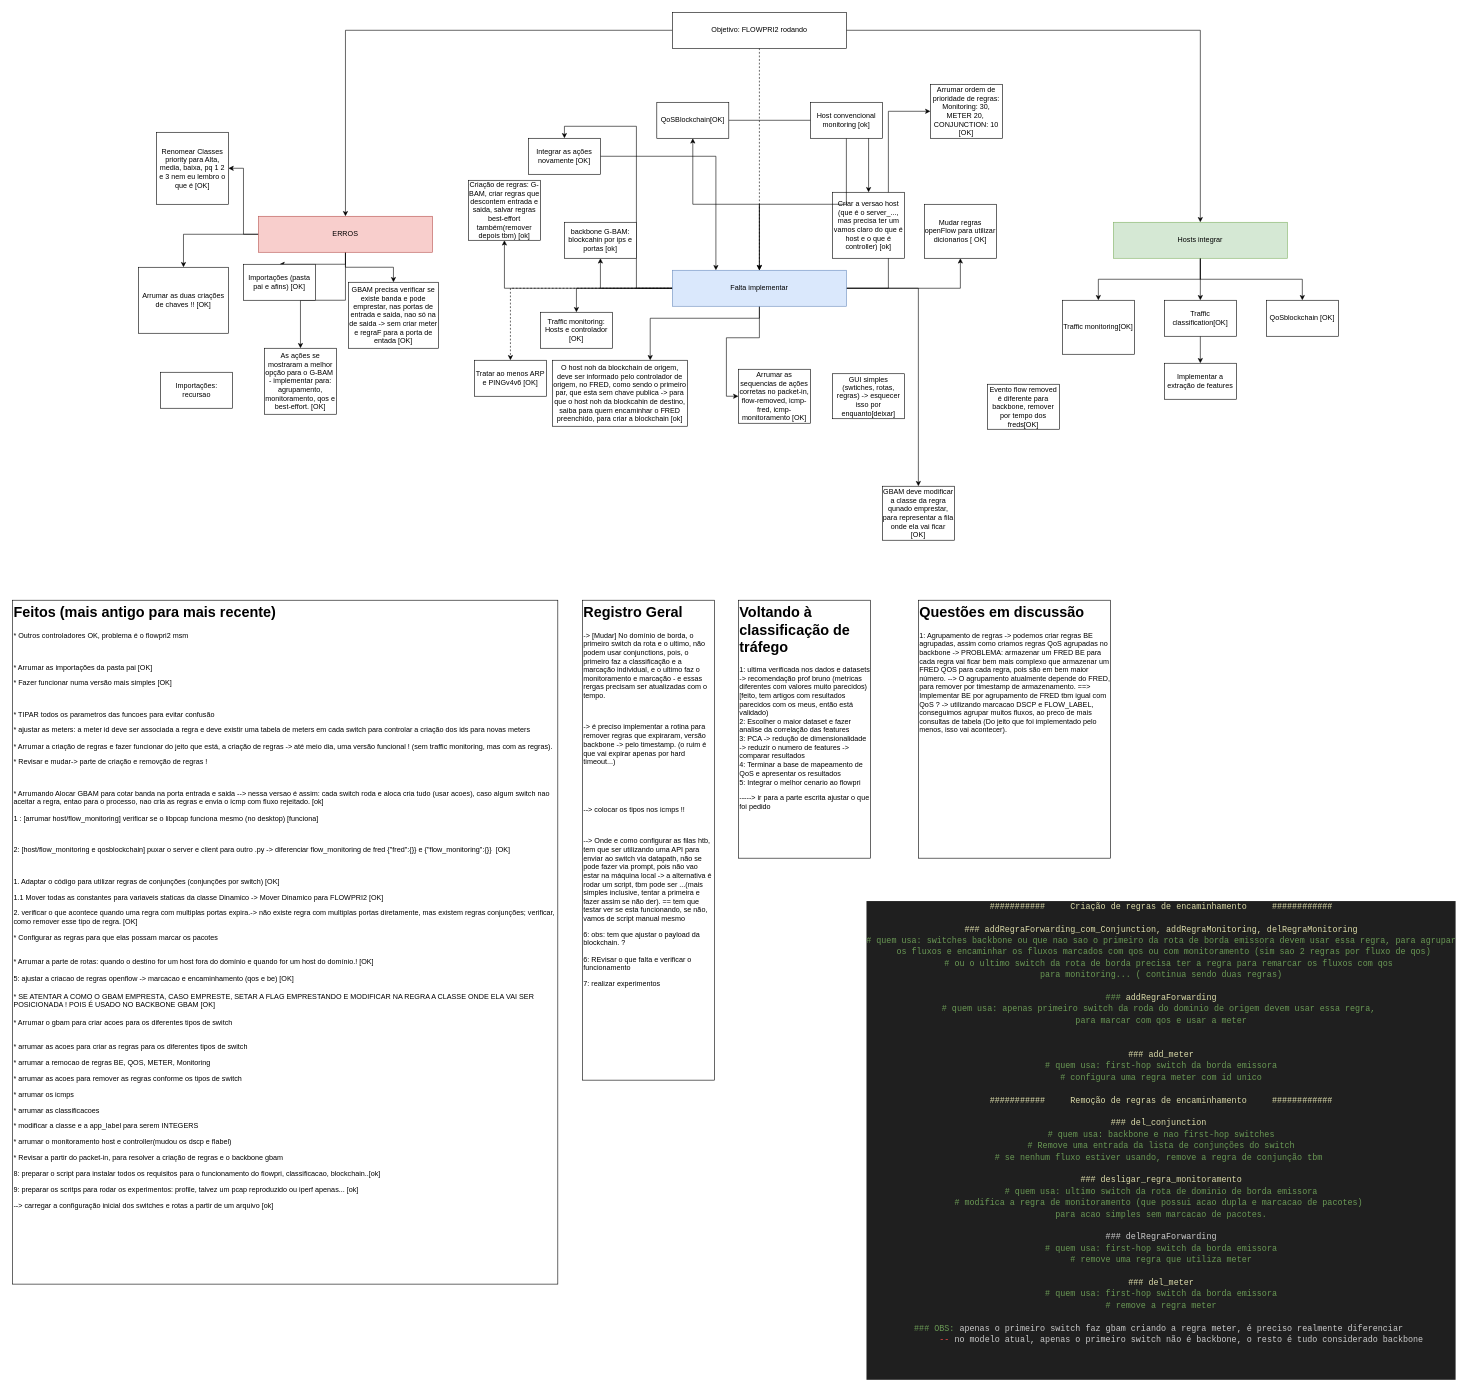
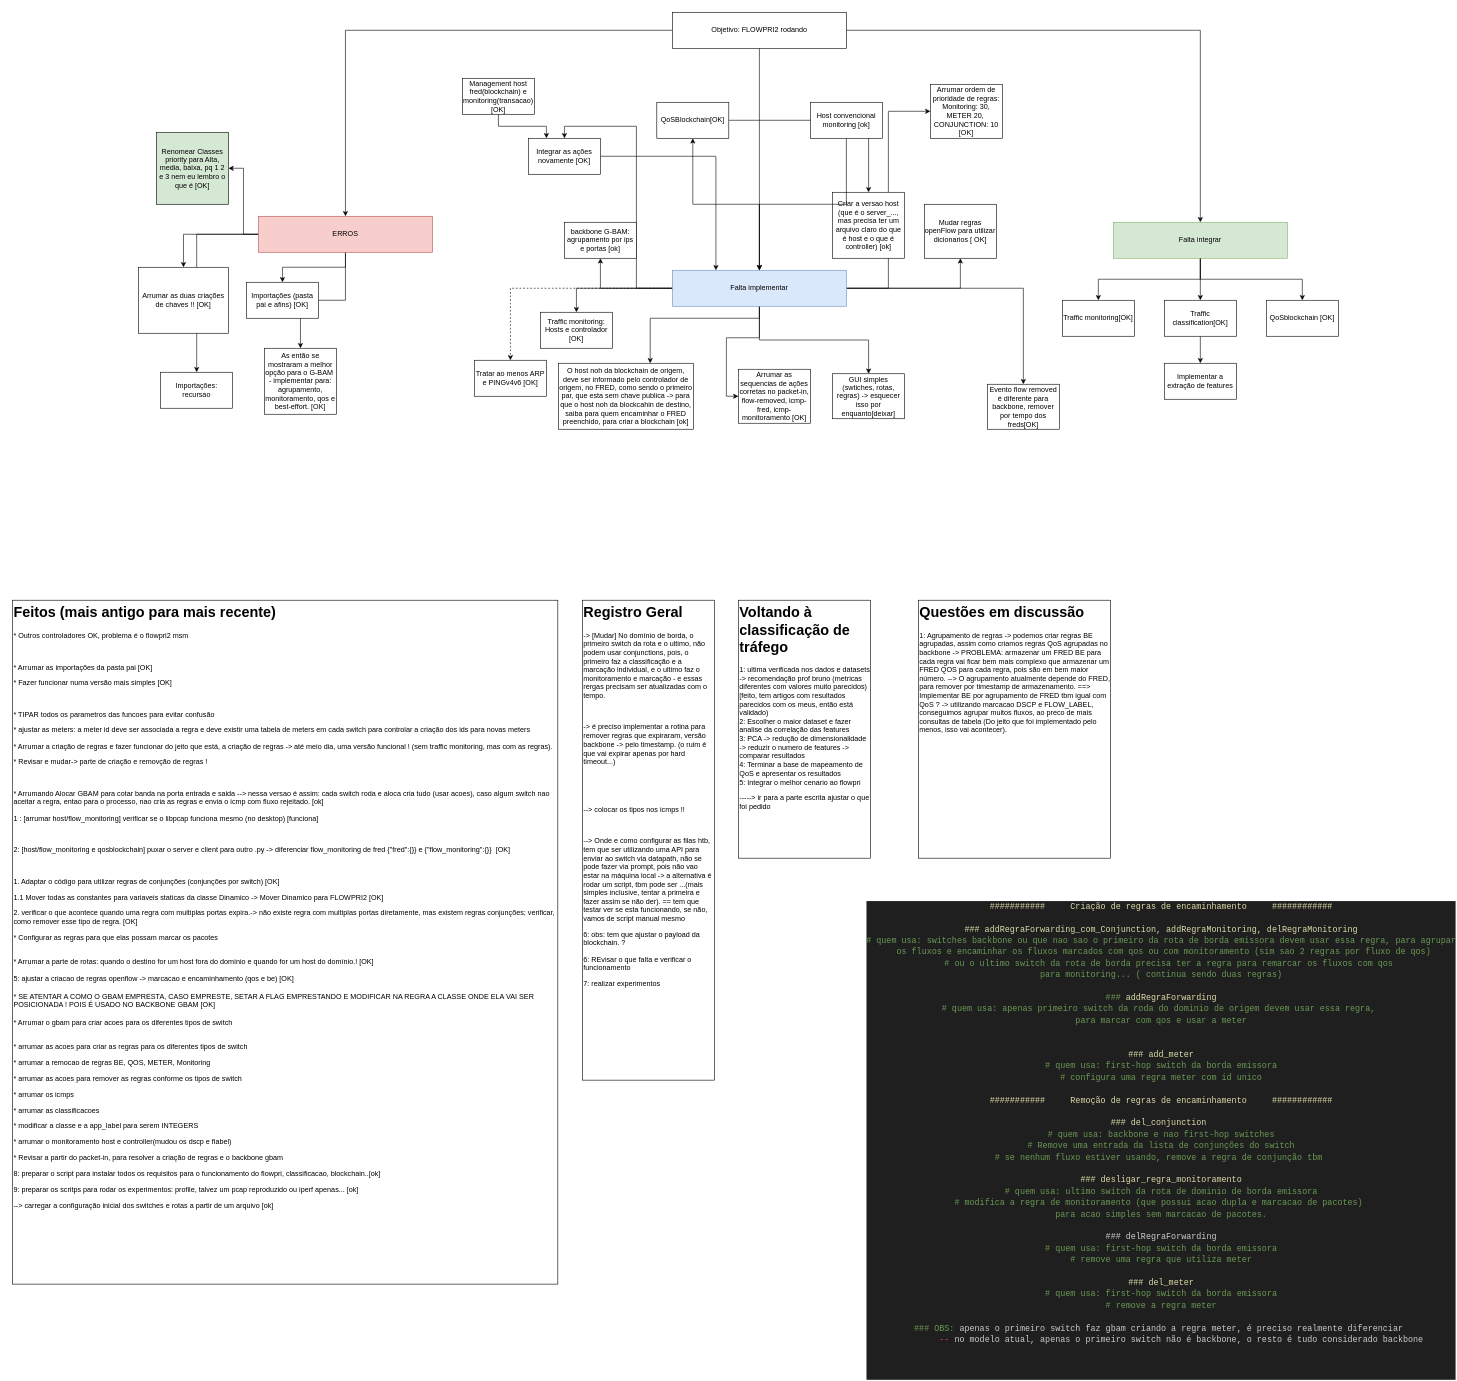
+ <mxCell id="55" value="Management host fred(blockchain) e monitoring(transacao)[OK]" style="rounded=0;whiteSpace=wrap;html=1;" parent="1" vertex="1"><mxGeometry x="770" y="130" width="120" height="60" as="geometry" /></mxCell>
+ <mxCell id="57" value="" style="edgeStyle=orthogonalEdgeStyle;rounded=0;orthogonalLoop=1;jettySize=auto;html=1;entryX=0.25;entryY=0;entryDx=0;entryDy=0;" parent="1" source="55" target="58" edge="1"><mxGeometry relative="1" as="geometry"><mxPoint x="1193" y="450" as="targetPoint" /><mxPoint x="930" y="340" as="sourcePoint" /></mxGeometry></mxCell>
- <mxCell id="3" style="edgeStyle=orthogonalEdgeStyle;rounded=0;orthogonalLoop=1;jettySize=auto;html=1;dashed=1;" parent="1" source="5" target="27" edge="1"><mxGeometry relative="1" as="geometry" /></mxCell>
+ <mxCell id="3" style="edgeStyle=orthogonalEdgeStyle;rounded=0;orthogonalLoop=1;jettySize=auto;html=1;" parent="1" source="5" target="27" edge="1"><mxGeometry relative="1" as="geometry" /></mxCell>
- <mxCell id="49" value="Renomear Classes priority para Alta, media, baixa, pq 1 2 e 3 nem eu lembro o que é [OK]" style="rounded=0;whiteSpace=wrap;html=1;" parent="1" vertex="1"><mxGeometry x="260" y="220" width="120" height="120" as="geometry" /></mxCell>
+ <mxCell id="49" value="Renomear Classes priority para Alta, media, baixa, pq 1 2 e 3 nem eu lembro o que é [OK]" style="rounded=0;whiteSpace=wrap;html=1;fillColor=#d5e8d4;" parent="1" vertex="1"><mxGeometry x="260" y="220" width="120" height="120" as="geometry" /></mxCell>
- <mxCell id="37" value="Criação de regras: G-BAM, criar regras que descontem entrada e saida, salvar regras best-effort também(remover depois tbm) [ok]" style="rounded=0;whiteSpace=wrap;html=1;" parent="1" vertex="1"><mxGeometry x="780" y="300" width="120" height="100" as="geometry" /></mxCell>
- <mxCell id="44" value="Criar a versao host (que é o server_..., mas precisa ter um vamos claro do que é host e o que é controller) [ok]" style="rounded=0;whiteSpace=wrap;html=1;" parent="1" vertex="1"><mxGeometry x="1387" y="320" width="120" height="110" as="geometry" /></mxCell>
+ <mxCell id="44" value="Criar a versao host (que é o server_..., mas precisa ter um arquivo claro do que é host e o que é controller) [ok]" style="rounded=0;whiteSpace=wrap;html=1;" parent="1" vertex="1"><mxGeometry x="1387" y="320" width="120" height="110" as="geometry" /></mxCell>
- <mxCell id="40" value="backbone G-BAM: blockcahin por ips e portas [ok]" style="rounded=0;whiteSpace=wrap;html=1;" parent="1" vertex="1"><mxGeometry x="940" y="370" width="120" height="60" as="geometry" /></mxCell>
+ <mxCell id="40" value="backbone G-BAM: agrupamento por ips e portas [ok]" style="rounded=0;whiteSpace=wrap;html=1;" parent="1" vertex="1"><mxGeometry x="940" y="370" width="120" height="60" as="geometry" /></mxCell>
- <mxCell id="30" value="Hosts integrar" style="rounded=0;whiteSpace=wrap;html=1;fillColor=#d5e8d4;strokeColor=#82b366;" parent="1" vertex="1"><mxGeometry x="1855" y="370" width="290" height="60" as="geometry" /></mxCell>
+ <mxCell id="30" value="Falta integrar" style="rounded=0;whiteSpace=wrap;html=1;fillColor=#d5e8d4;strokeColor=#82b366;" parent="1" vertex="1"><mxGeometry x="1855" y="370" width="290" height="60" as="geometry" /></mxCell>
- <mxCell id="15" style="edgeStyle=orthogonalEdgeStyle;rounded=0;orthogonalLoop=1;jettySize=auto;html=1;" parent="1" source="27" target="37" edge="1"><mxGeometry relative="1" as="geometry" /></mxCell>
- <mxCell id="8" style="edgeStyle=orthogonalEdgeStyle;rounded=0;orthogonalLoop=1;jettySize=auto;html=1;" parent="1" source="12" target="47" edge="1"><mxGeometry relative="1" as="geometry" /></mxCell>
- <mxCell id="13" value="Importações (pasta pai e afins) [OK]" style="rounded=0;whiteSpace=wrap;html=1;" parent="1" vertex="1"><mxGeometry x="405" y="440" width="120" height="60" as="geometry" /></mxCell>
+ <mxCell id="13" value="Importações (pasta pai e afins) [OK]" style="rounded=0;whiteSpace=wrap;html=1;" parent="1" vertex="1"><mxGeometry x="410" y="470" width="120" height="60" as="geometry" /></mxCell>
- <mxCell id="47" value="GBAM precisa verificar se existe banda e pode emprestar, nas portas de entrada e saida, nao só na de saida -&amp;gt; sem criar meter e regraF para a porta de entada [OK]" style="rounded=0;whiteSpace=wrap;html=1;" parent="1" vertex="1"><mxGeometry x="580" y="470" width="150" height="110" as="geometry" /></mxCell>
- <mxCell id="35" value="Traffic monitoring[OK]" style="rounded=0;whiteSpace=wrap;html=1;" parent="1" vertex="1"><mxGeometry x="1770" y="500" width="120" height="90" as="geometry" /></mxCell>
+ <mxCell id="35" value="Traffic monitoring[OK]" style="rounded=0;whiteSpace=wrap;html=1;" parent="1" vertex="1"><mxGeometry x="1770" y="500" width="120" height="60" as="geometry" /></mxCell>
+ <mxCell id="23" style="edgeStyle=orthogonalEdgeStyle;rounded=0;orthogonalLoop=1;jettySize=auto;html=1;entryX=0.5;entryY=0;entryDx=0;entryDy=0;" parent="1" source="27" target="59" edge="1"><mxGeometry relative="1" as="geometry" /></mxCell>
+ <mxCell id="16" style="edgeStyle=orthogonalEdgeStyle;rounded=0;orthogonalLoop=1;jettySize=auto;html=1;" parent="1" source="27" target="39" edge="1"><mxGeometry relative="1" as="geometry" /></mxCell>
+ <mxCell id="11" style="edgeStyle=orthogonalEdgeStyle;rounded=0;orthogonalLoop=1;jettySize=auto;html=1;" parent="1" source="12" target="65" edge="1"><mxGeometry relative="1" as="geometry" /></mxCell>
- <mxCell id="48" value="As ações se mostraram a melhor opção para o G-BAM&amp;nbsp; - implementar para: agrupamento, monitoramento, qos e best-effort. [OK]" style="rounded=0;whiteSpace=wrap;html=1;" parent="1" vertex="1"><mxGeometry x="440" y="580" width="120" height="110" as="geometry" /></mxCell>
+ <mxCell id="48" value="As então se mostraram a melhor opção para o G-BAM&amp;nbsp; - implementar para: agrupamento, monitoramento, qos e best-effort. [OK]" style="rounded=0;whiteSpace=wrap;html=1;" parent="1" vertex="1"><mxGeometry x="440" y="580" width="120" height="110" as="geometry" /></mxCell>
- <mxCell id="26" style="edgeStyle=orthogonalEdgeStyle;rounded=0;orthogonalLoop=1;jettySize=auto;html=1;" parent="1" source="27" target="63" edge="1"><mxGeometry relative="1" as="geometry" /></mxCell>
- <mxCell id="52" value="O host noh da blockchain de origem, deve ser informado pelo controlador de origem, no FRED, como sendo o primeiro par, que esta sem chave publica -&amp;gt; para que o host noh da blockcahin de destino, saiba para quem encaminhar o FRED preenchido, para criar a blockchain [ok]" style="rounded=0;whiteSpace=wrap;html=1;" parent="1" vertex="1"><mxGeometry x="920" y="600" width="225" height="110" as="geometry" /></mxCell>
+ <mxCell id="52" value="O host noh da blockchain de origem, deve ser informado pelo controlador de origem, no FRED, como sendo o primeiro par, que esta sem chave publica -&amp;gt; para que o host noh da blockcahin de destino, saiba para quem encaminhar o FRED preenchido, para criar a blockchain [ok]" style="rounded=0;whiteSpace=wrap;html=1;" parent="1" vertex="1"><mxGeometry x="930" y="605" width="225" height="110" as="geometry" /></mxCell>
- <mxCell id="63" value="GBAM deve modificar a classe da regra qunado emprestar, para representar a fila onde ela vai ficar [OK]" style="rounded=0;whiteSpace=wrap;html=1;" parent="1" vertex="1"><mxGeometry x="1470" y="810" width="120" height="90" as="geometry" /></mxCell>
